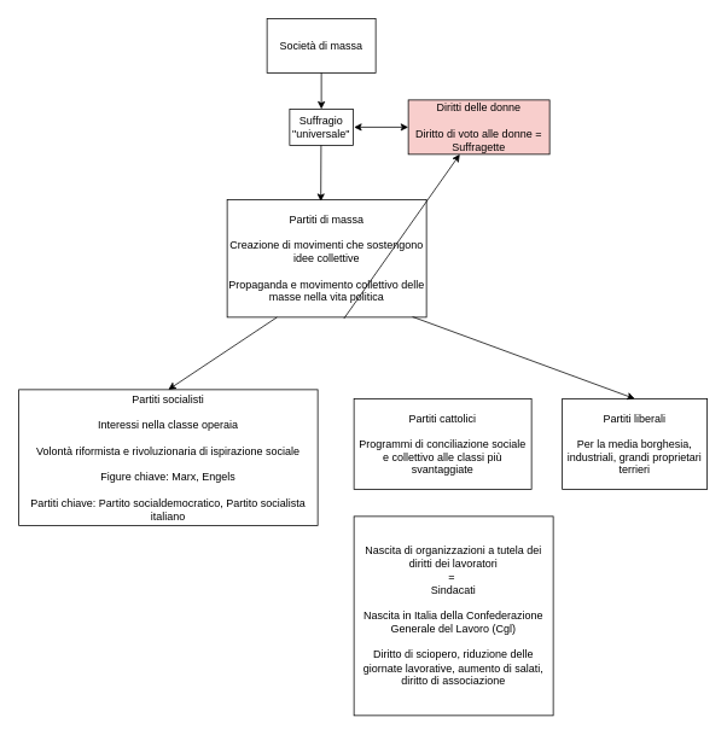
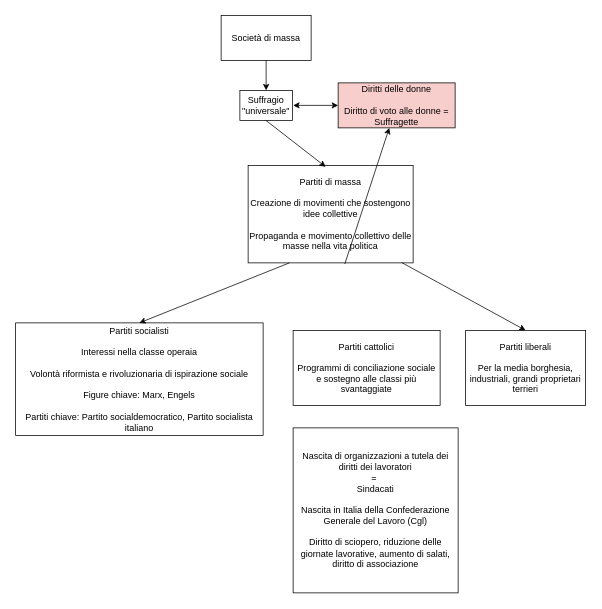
- <mxCell id="7" value="Partiti di massa&lt;br&gt;&lt;br&gt;Creazione di movimenti che sostengono idee collettive&lt;br&gt;&lt;br&gt;Propaganda e movimento collettivo delle masse nella vita politica" style="rounded=0;whiteSpace=wrap;html=1;" vertex="1" parent="1"><mxGeometry x="250" y="220" width="220" height="130" as="geometry" /></mxCell>
+ <mxCell id="7" value="Partiti di massa&lt;br&gt;&lt;br&gt;Creazione di movimenti che sostengono idee collettive&lt;br&gt;&lt;br&gt;Propaganda e movimento collettivo delle masse nella vita politica" style="rounded=0;whiteSpace=wrap;html=1;" vertex="1" parent="1"><mxGeometry x="330" y="220" width="220" height="130" as="geometry" /></mxCell>
- <mxCell id="11" value="Partiti cattolici&lt;br&gt;&lt;br&gt;Programmi di conciliazione sociale e collettivo alle classi più svantaggiate" style="rounded=0;whiteSpace=wrap;html=1;" vertex="1" parent="1"><mxGeometry x="390" y="440" width="196" height="100" as="geometry" /></mxCell>
+ <mxCell id="11" value="Partiti cattolici&lt;br&gt;&lt;br&gt;Programmi di conciliazione sociale e sostegno alle classi più svantaggiate" style="rounded=0;whiteSpace=wrap;html=1;" vertex="1" parent="1"><mxGeometry x="390" y="440" width="196" height="100" as="geometry" /></mxCell>
